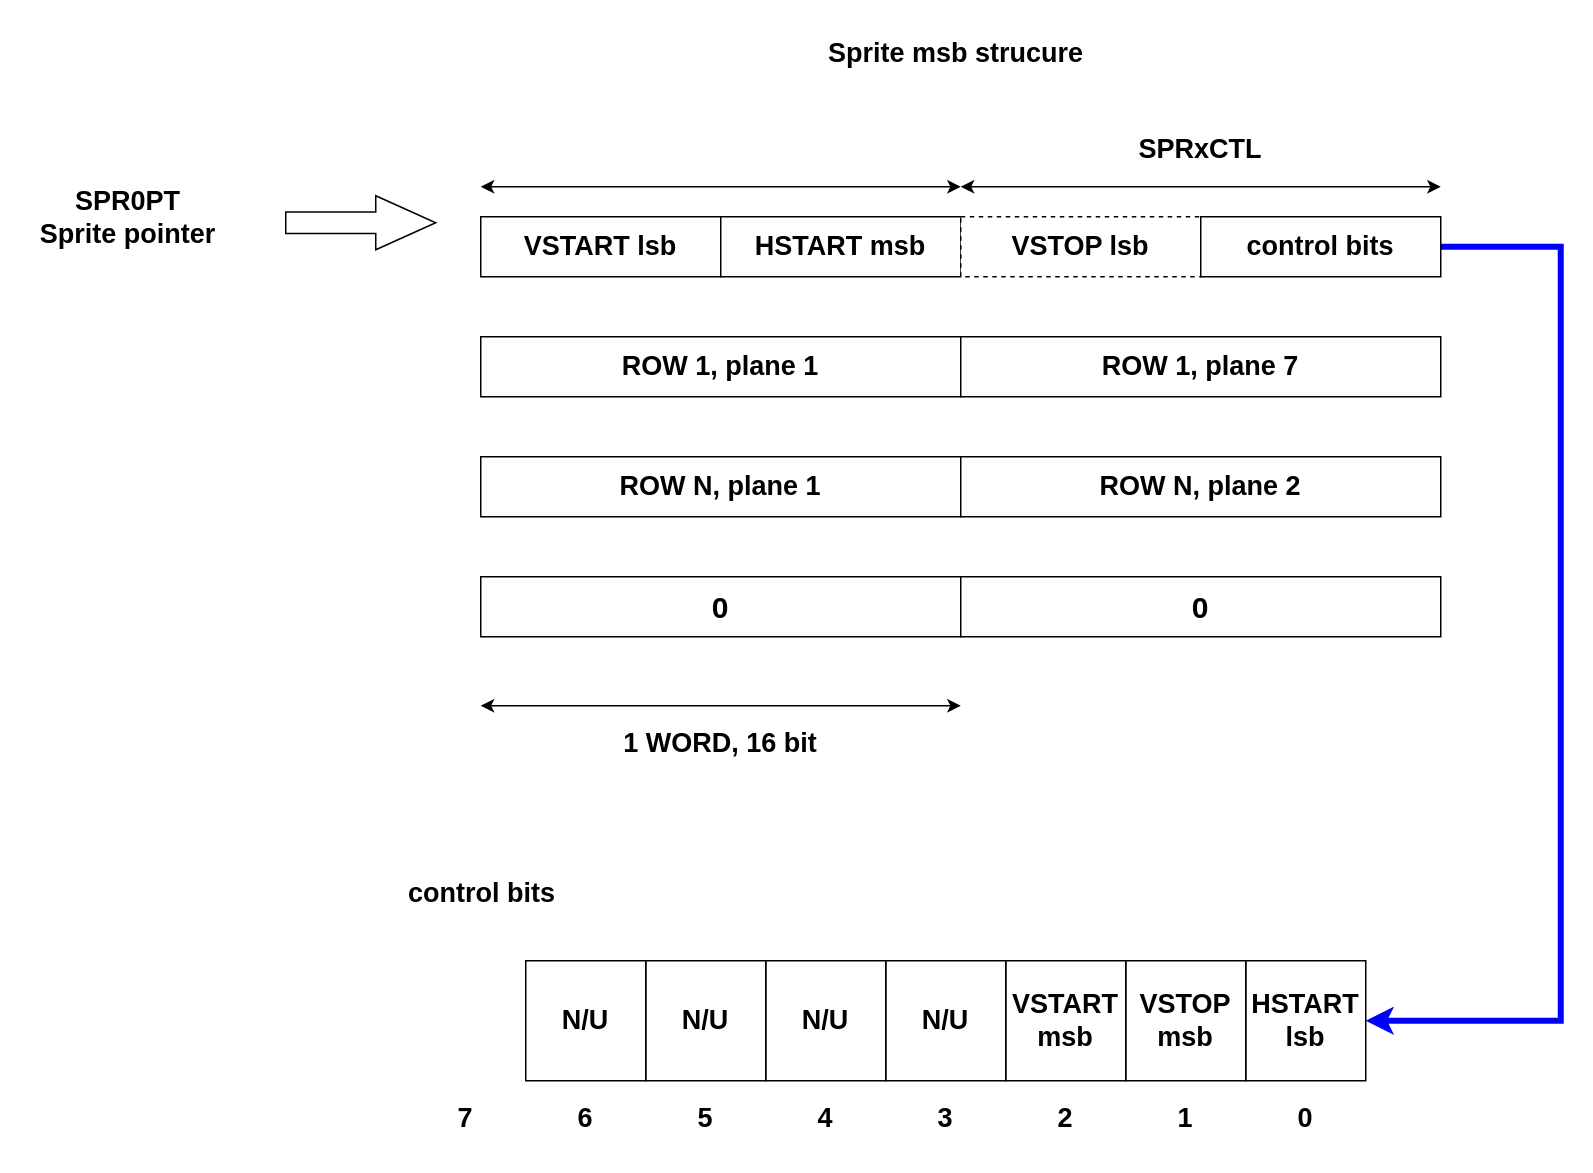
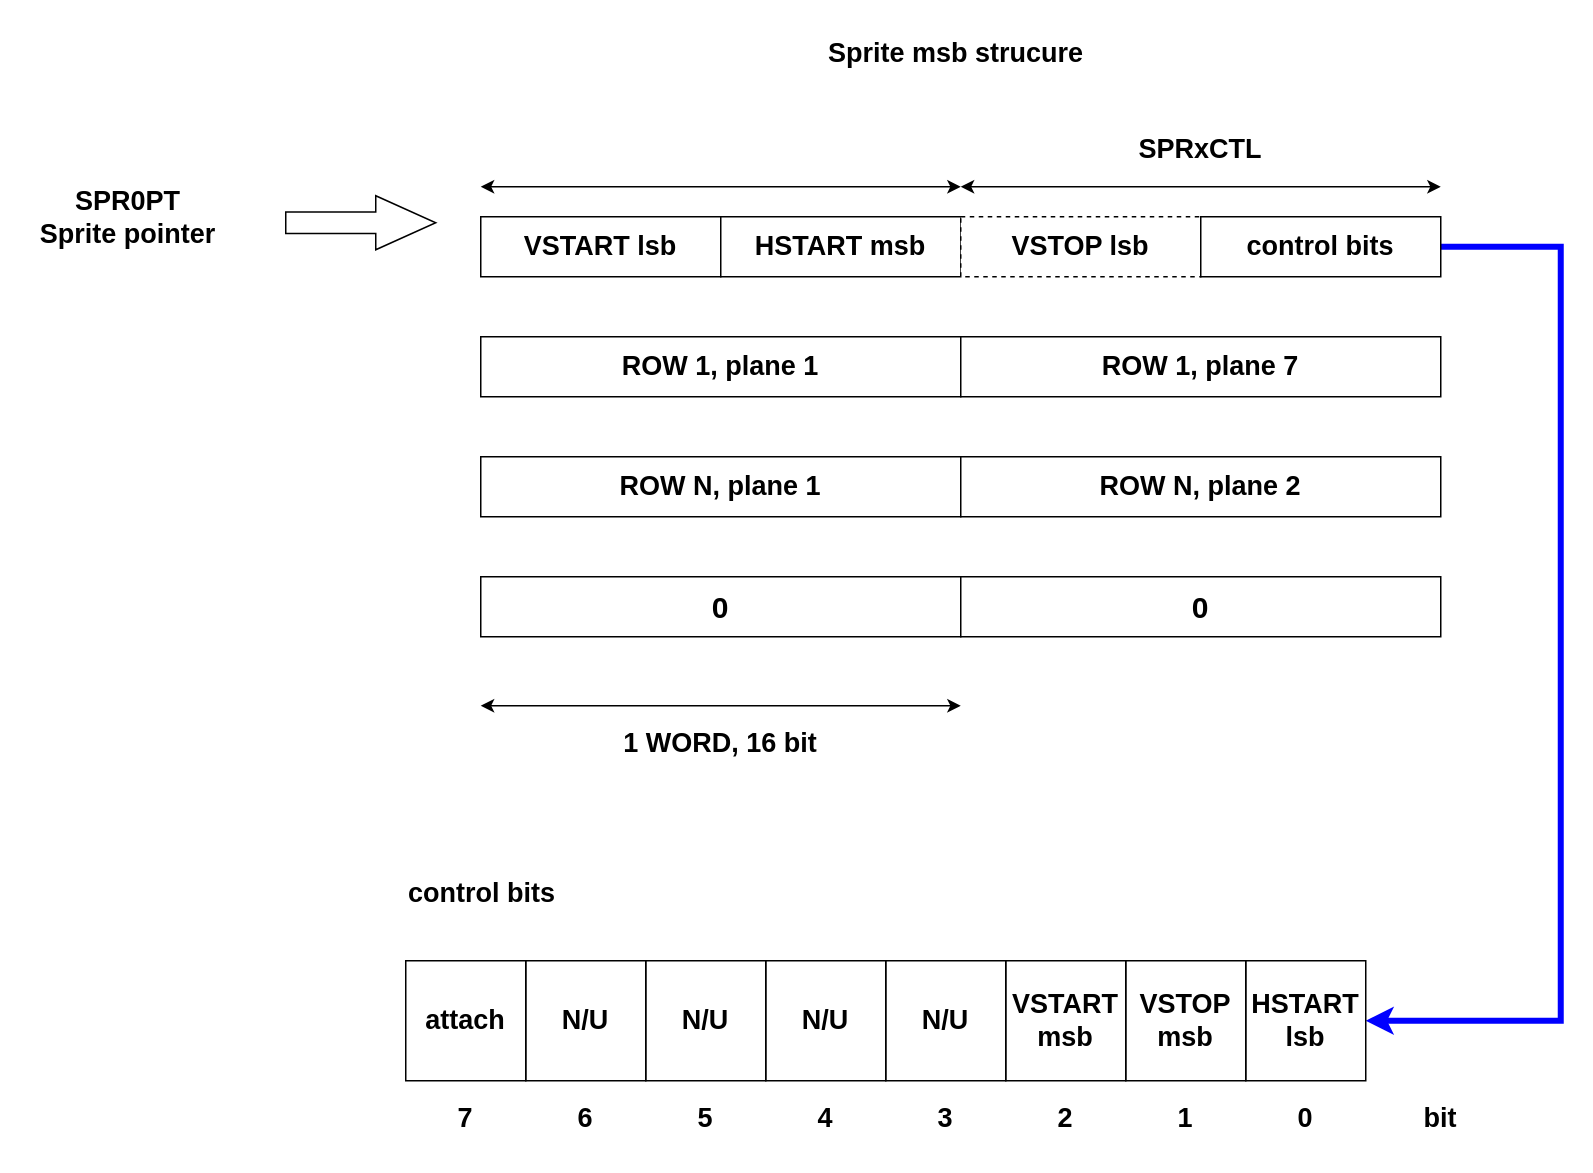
+ <mxCell id="28" value="&lt;span style=&quot;font-size: 18px;&quot;&gt;&lt;b&gt;attach&lt;/b&gt;&lt;/span&gt;" style="rounded=0;whiteSpace=wrap;html=1;" vertex="1" parent="1"><mxGeometry x="270" y="640" width="80" height="80" as="geometry" /></mxCell>
+ <mxCell id="37" value="&lt;b&gt;&lt;font style=&quot;font-size: 18px;&quot;&gt;bit&lt;/font&gt;&lt;/b&gt;" style="text;html=1;align=center;verticalAlign=middle;whiteSpace=wrap;rounded=0;" vertex="1" parent="1"><mxGeometry x="930" y="730" width="60" height="30" as="geometry" /></mxCell>
